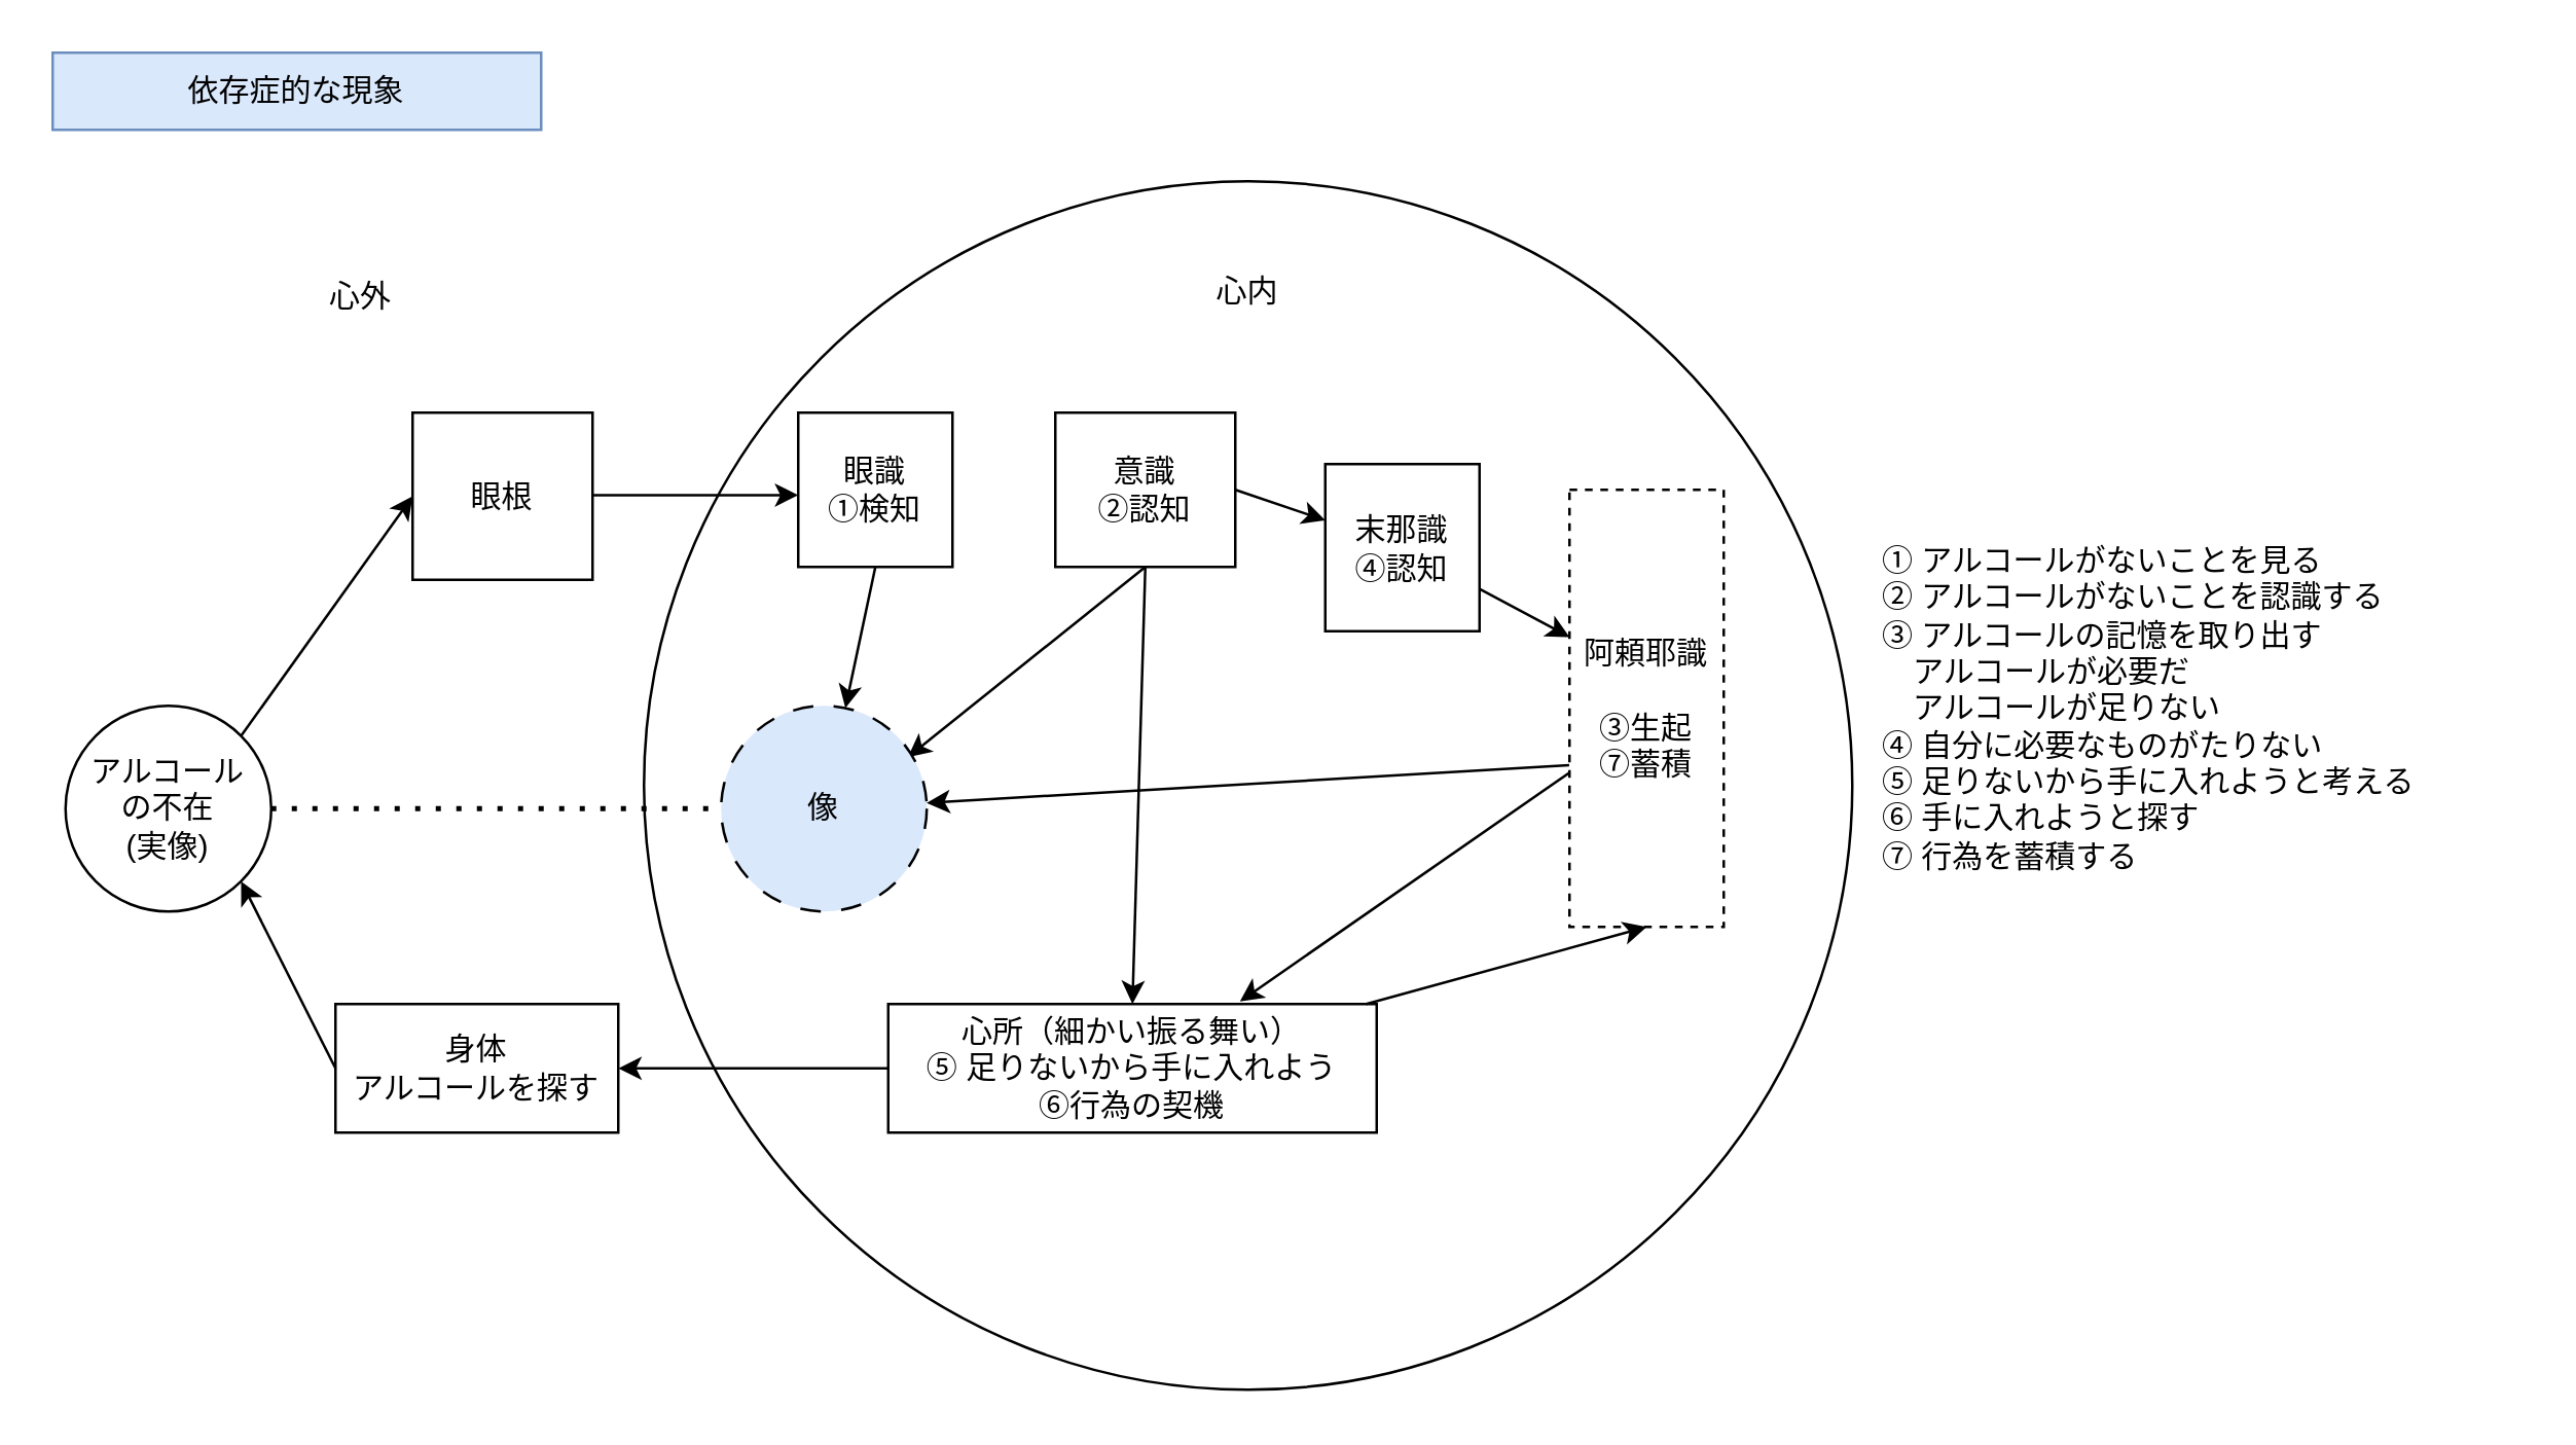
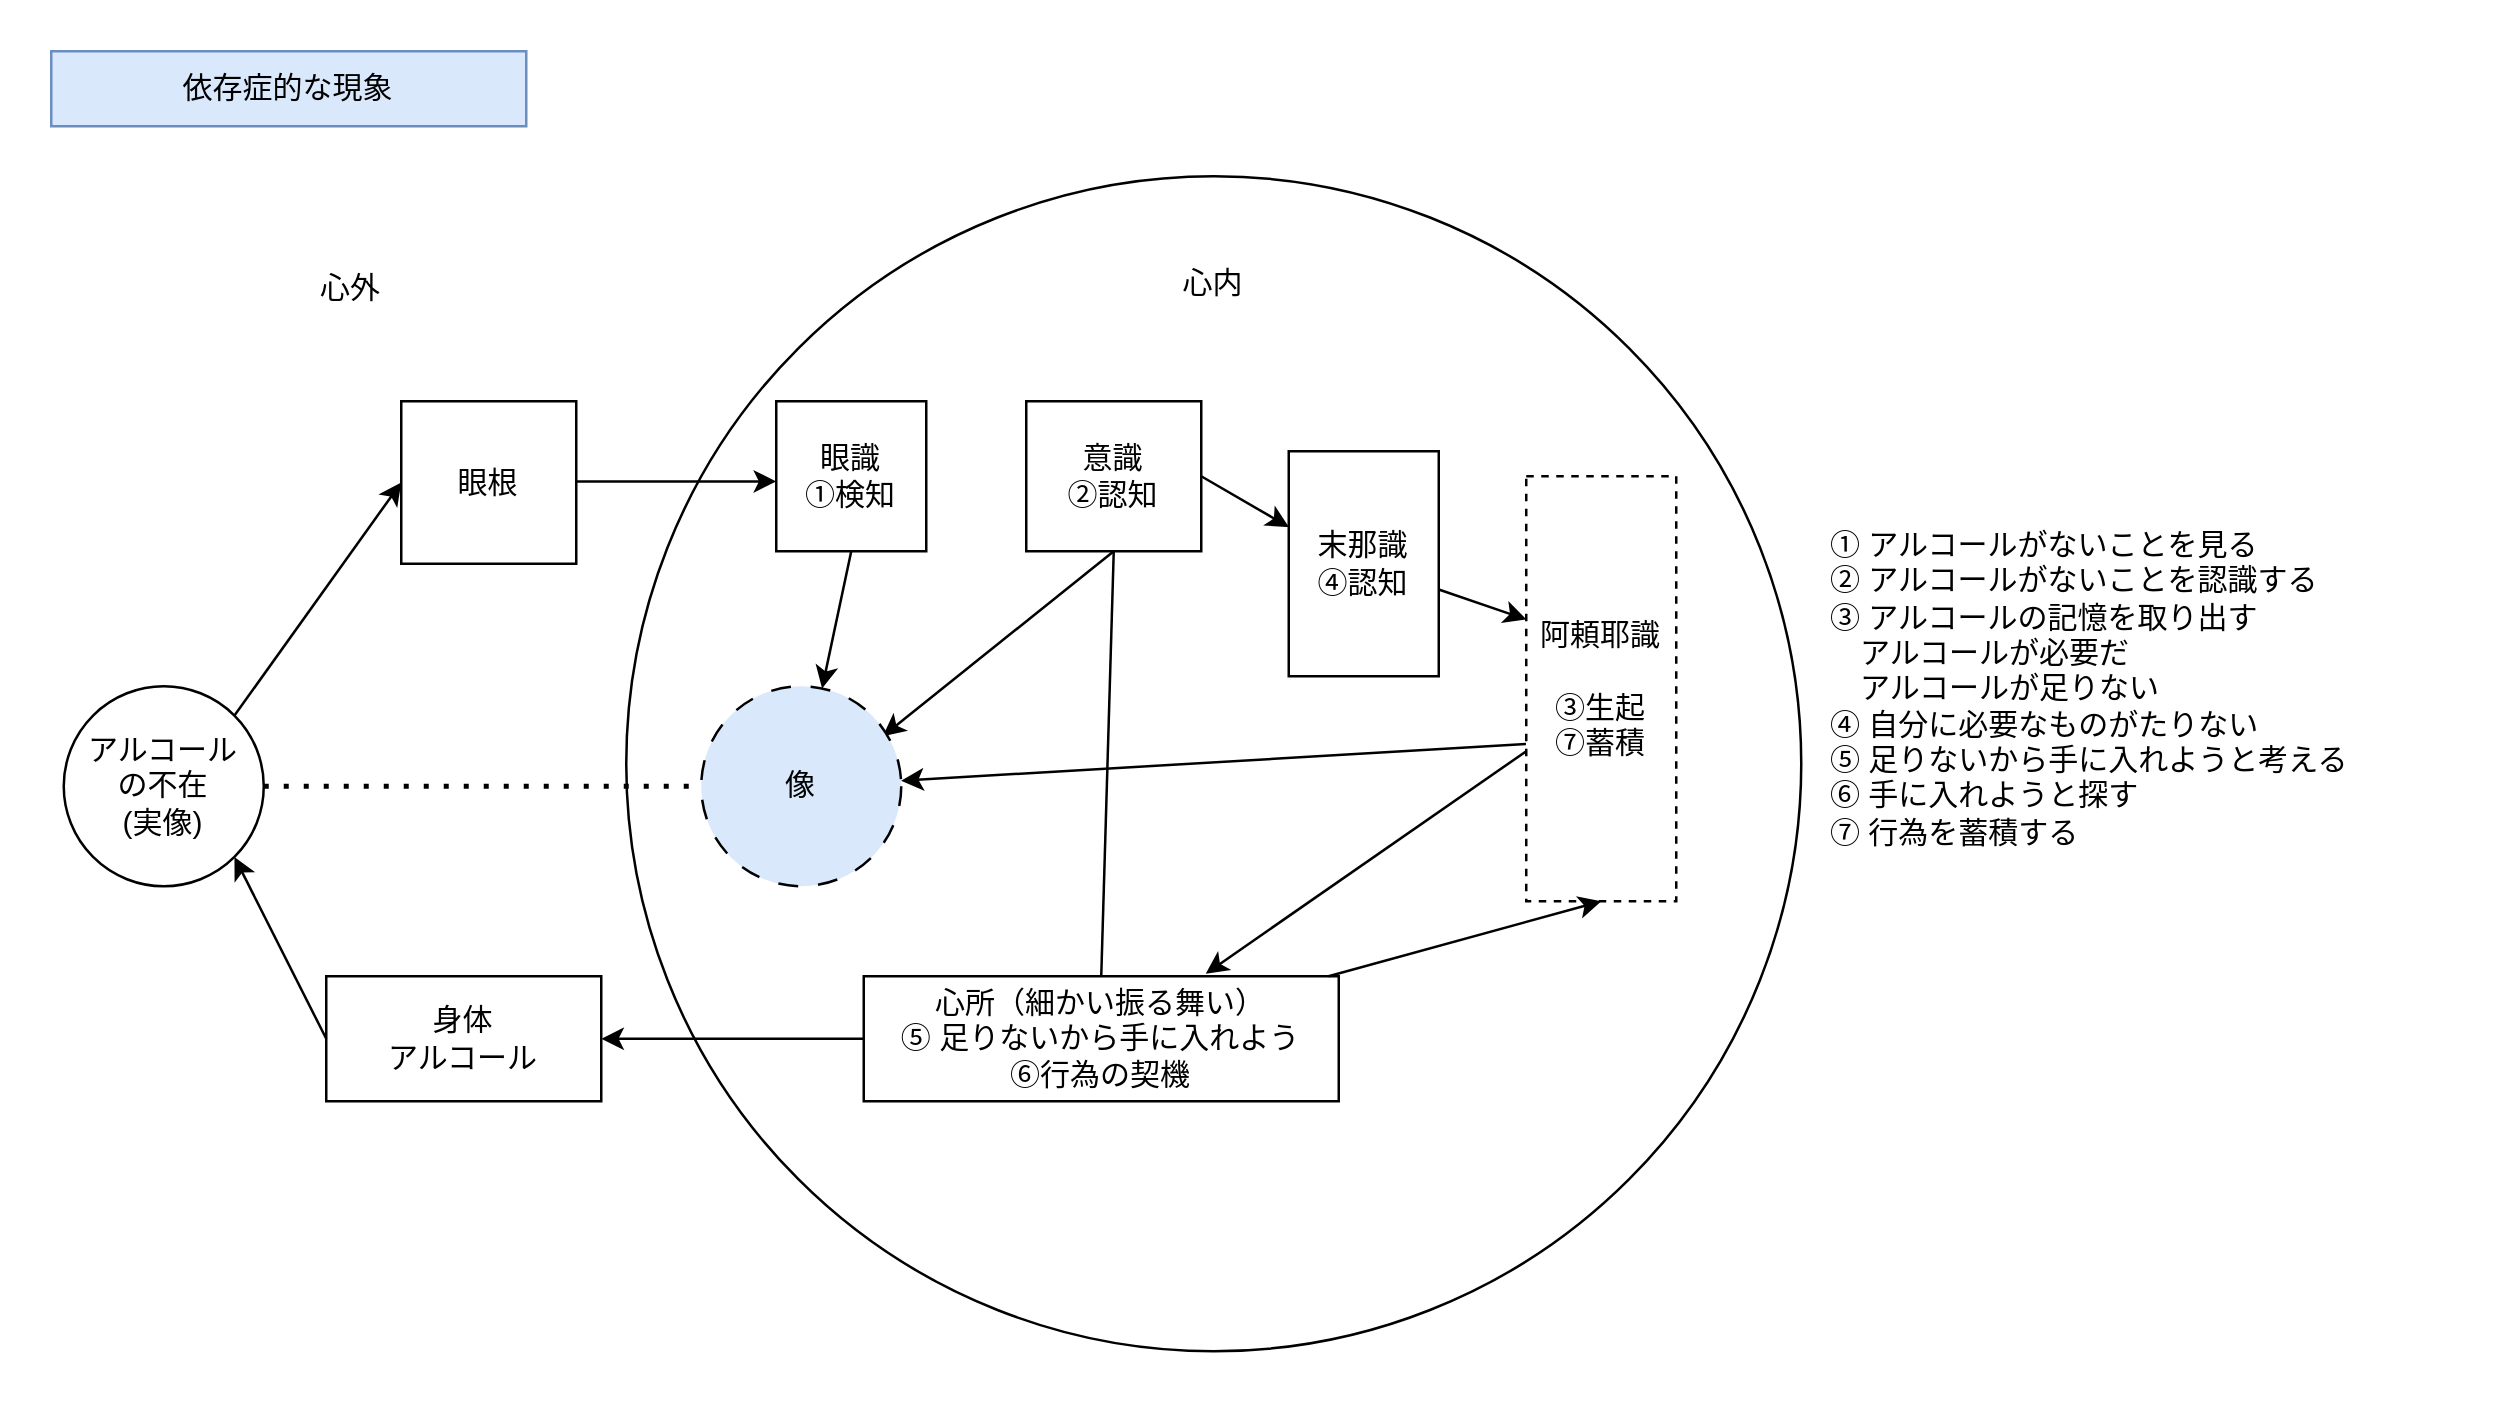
- <mxCell id="23" value="末那識&lt;div&gt;④認知&lt;/div&gt;" style="rounded=0;whiteSpace=wrap;html=1;" parent="1" vertex="1"><mxGeometry x="515" y="180" width="60" height="65" as="geometry" /></mxCell>
+ <mxCell id="23" value="末那識&lt;div&gt;④認知&lt;/div&gt;" style="rounded=0;whiteSpace=wrap;html=1;" parent="1" vertex="1"><mxGeometry x="515" y="180" width="60" height="90" as="geometry" /></mxCell>
- <mxCell id="24" value="" style="endArrow=classic;html=1;rounded=0;exitX=0.5;exitY=1;exitDx=0;exitDy=0;entryX=0.5;entryY=0;entryDx=0;entryDy=0;" edge="1" parent="1" source="11" target="12"><mxGeometry width="50" height="50" relative="1" as="geometry"><mxPoint x="620" y="307" as="sourcePoint" /><mxPoint x="370" y="322" as="targetPoint" /></mxGeometry></mxCell>
+ <mxCell id="24" value="" style="endArrow=none;html=1;rounded=0;exitX=0.5;exitY=1;exitDx=0;exitDy=0;entryX=0.5;entryY=0;entryDx=0;entryDy=0;" edge="1" parent="1" source="11" target="12"><mxGeometry width="50" height="50" relative="1" as="geometry"><mxPoint x="620" y="307" as="sourcePoint" /><mxPoint x="370" y="322" as="targetPoint" /></mxGeometry></mxCell>
- <mxCell id="17" value="身体&lt;div&gt;アルコールを探す&lt;/div&gt;" style="rounded=0;whiteSpace=wrap;html=1;" parent="1" vertex="1"><mxGeometry x="130" y="390" width="110" height="50" as="geometry" /></mxCell>
+ <mxCell id="17" value="身体&lt;div&gt;アルコール&lt;/div&gt;" style="rounded=0;whiteSpace=wrap;html=1;" parent="1" vertex="1"><mxGeometry x="130" y="390" width="110" height="50" as="geometry" /></mxCell>
